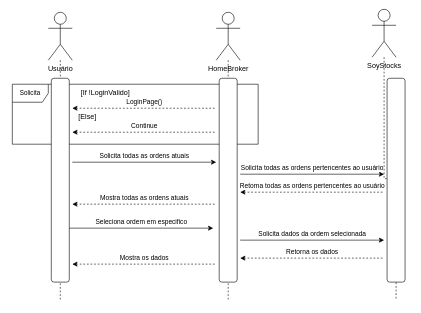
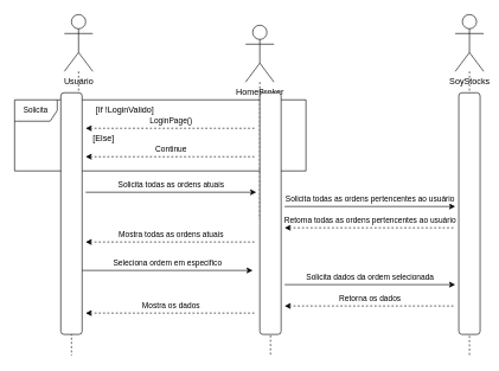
- <mxCell id="8" value="SoyStocks" style="shape=umlActor;verticalLabelPosition=bottom;verticalAlign=top;html=1;outlineConnect=0;" vertex="1" parent="1"><mxGeometry x="620" y="15" width="40" height="80" as="geometry" /></mxCell>
+ <mxCell id="8" value="SoyStocks" style="shape=umlActor;verticalLabelPosition=bottom;verticalAlign=top;html=1;outlineConnect=0;" vertex="1" parent="1"><mxGeometry x="640" y="20" width="40" height="80" as="geometry" /></mxCell>
- <mxCell id="4" value="Usuário" style="shape=umlActor;verticalLabelPosition=bottom;verticalAlign=top;html=1;outlineConnect=0;" vertex="1" parent="1"><mxGeometry x="80" y="20" width="40" height="80" as="geometry" /></mxCell>
+ <mxCell id="4" value="Usuário" style="shape=umlActor;verticalLabelPosition=bottom;verticalAlign=top;html=1;outlineConnect=0;" vertex="1" parent="1"><mxGeometry x="90" y="20" width="40" height="80" as="geometry" /></mxCell>
- <mxCell id="6" value="HomeBroker" style="shape=umlActor;verticalLabelPosition=bottom;verticalAlign=top;html=1;outlineConnect=0;" vertex="1" parent="1"><mxGeometry x="360" y="20" width="40" height="80" as="geometry" /></mxCell>
+ <mxCell id="6" value="HomeBroker" style="shape=umlActor;verticalLabelPosition=bottom;verticalAlign=top;html=1;outlineConnect=0;" vertex="1" parent="1"><mxGeometry x="345" y="35" width="40" height="80" as="geometry" /></mxCell>
